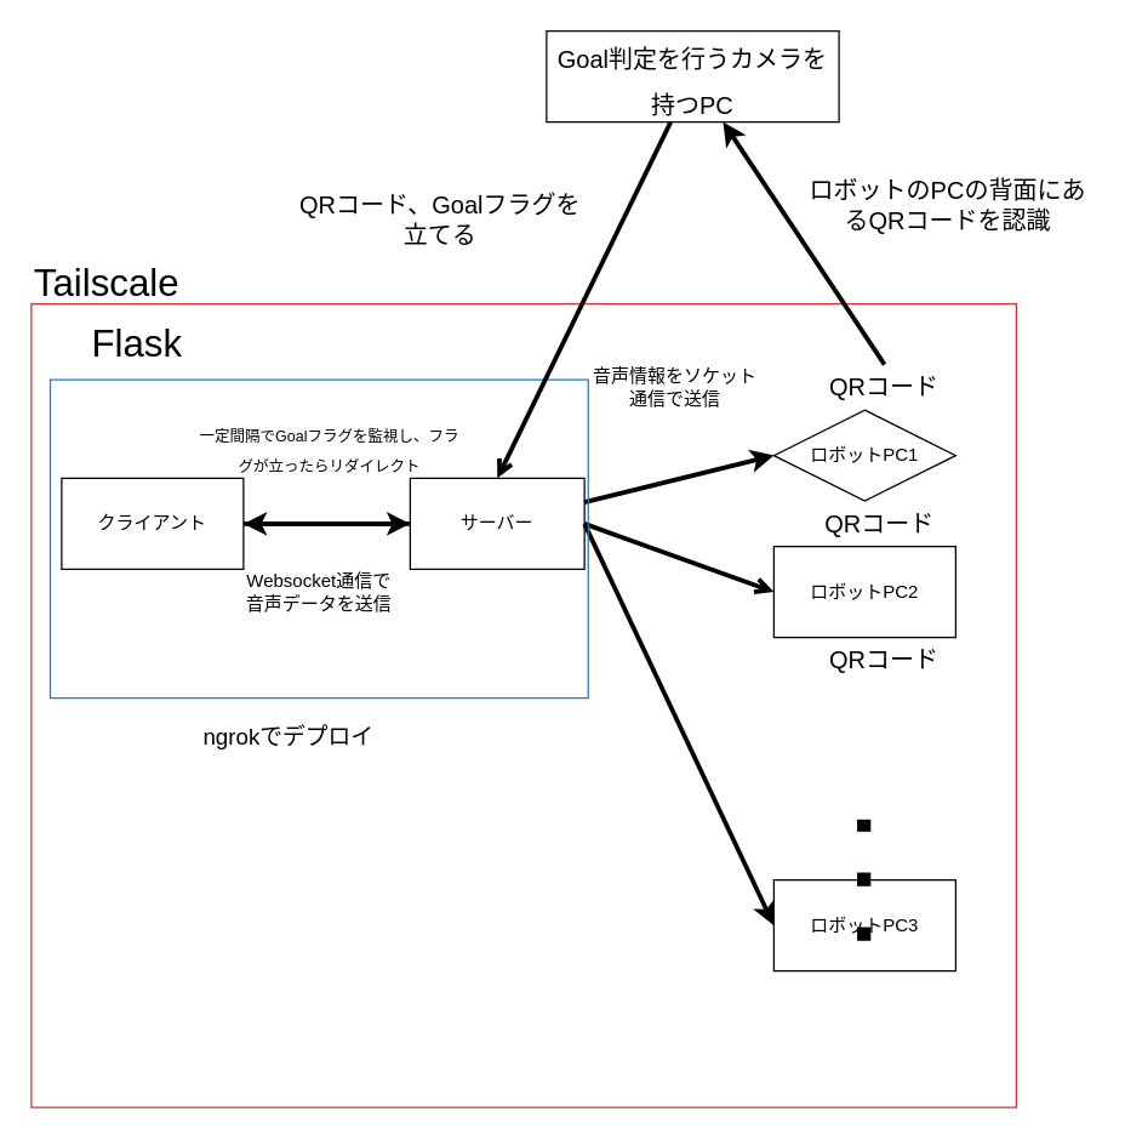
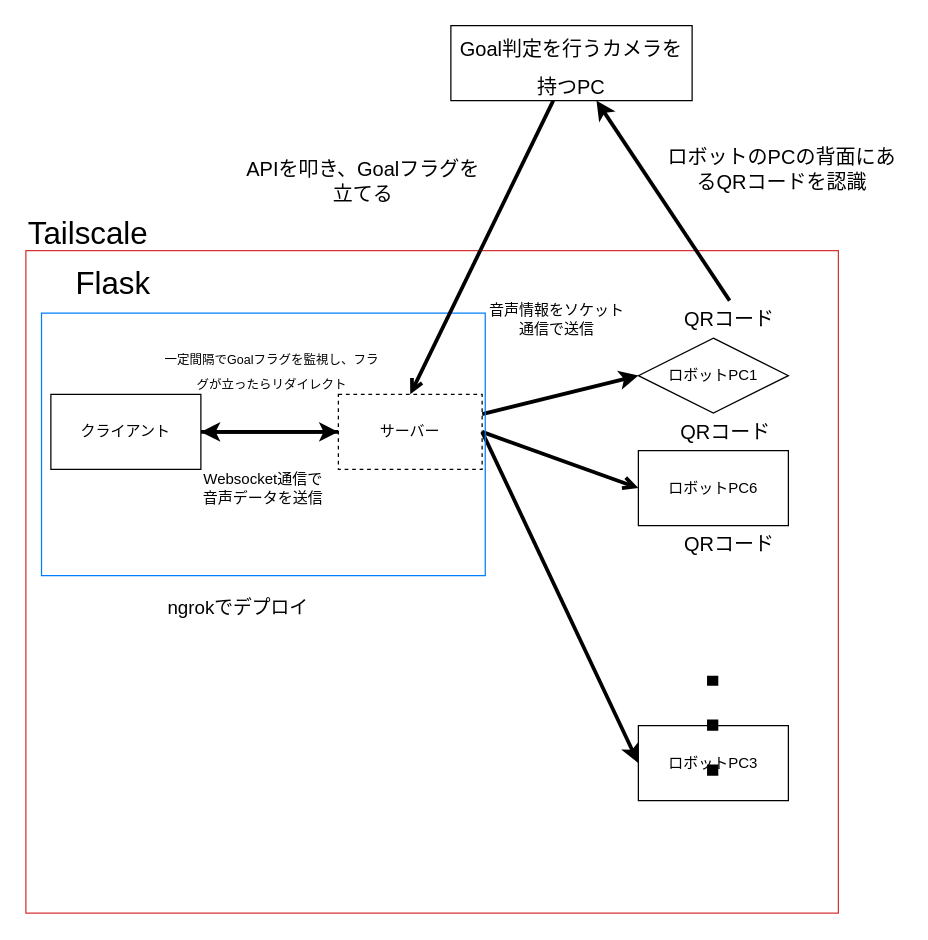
- <mxCell id="26" value="QRコード、Goalフラグを立てる" style="text;html=1;strokeColor=none;fillColor=none;align=center;verticalAlign=middle;whiteSpace=wrap;rounded=0;fontSize=16;" vertex="1" parent="1"><mxGeometry x="195" y="130" width="190" height="30" as="geometry" /></mxCell>
+ <mxCell id="26" value="APIを叩き、Goalフラグを立てる" style="text;html=1;strokeColor=none;fillColor=none;align=center;verticalAlign=middle;whiteSpace=wrap;rounded=0;fontSize=16;" vertex="1" parent="1"><mxGeometry x="195" y="130" width="190" height="30" as="geometry" /></mxCell>
- <mxCell id="5" value="サーバー" style="rounded=0;whiteSpace=wrap;html=1;" vertex="1" parent="1"><mxGeometry x="270" y="315" width="115" height="60" as="geometry" /></mxCell>
+ <mxCell id="5" value="サーバー" style="rounded=0;whiteSpace=wrap;html=1;dashed=1;" vertex="1" parent="1"><mxGeometry x="270" y="315" width="115" height="60" as="geometry" /></mxCell>
- <mxCell id="7" value="ロボットPC2" style="rounded=0;whiteSpace=wrap;html=1;" vertex="1" parent="1"><mxGeometry x="510" y="360" width="120" height="60" as="geometry" /></mxCell>
+ <mxCell id="7" value="ロボットPC6" style="rounded=0;whiteSpace=wrap;html=1;" vertex="1" parent="1"><mxGeometry x="510" y="360" width="120" height="60" as="geometry" /></mxCell>
